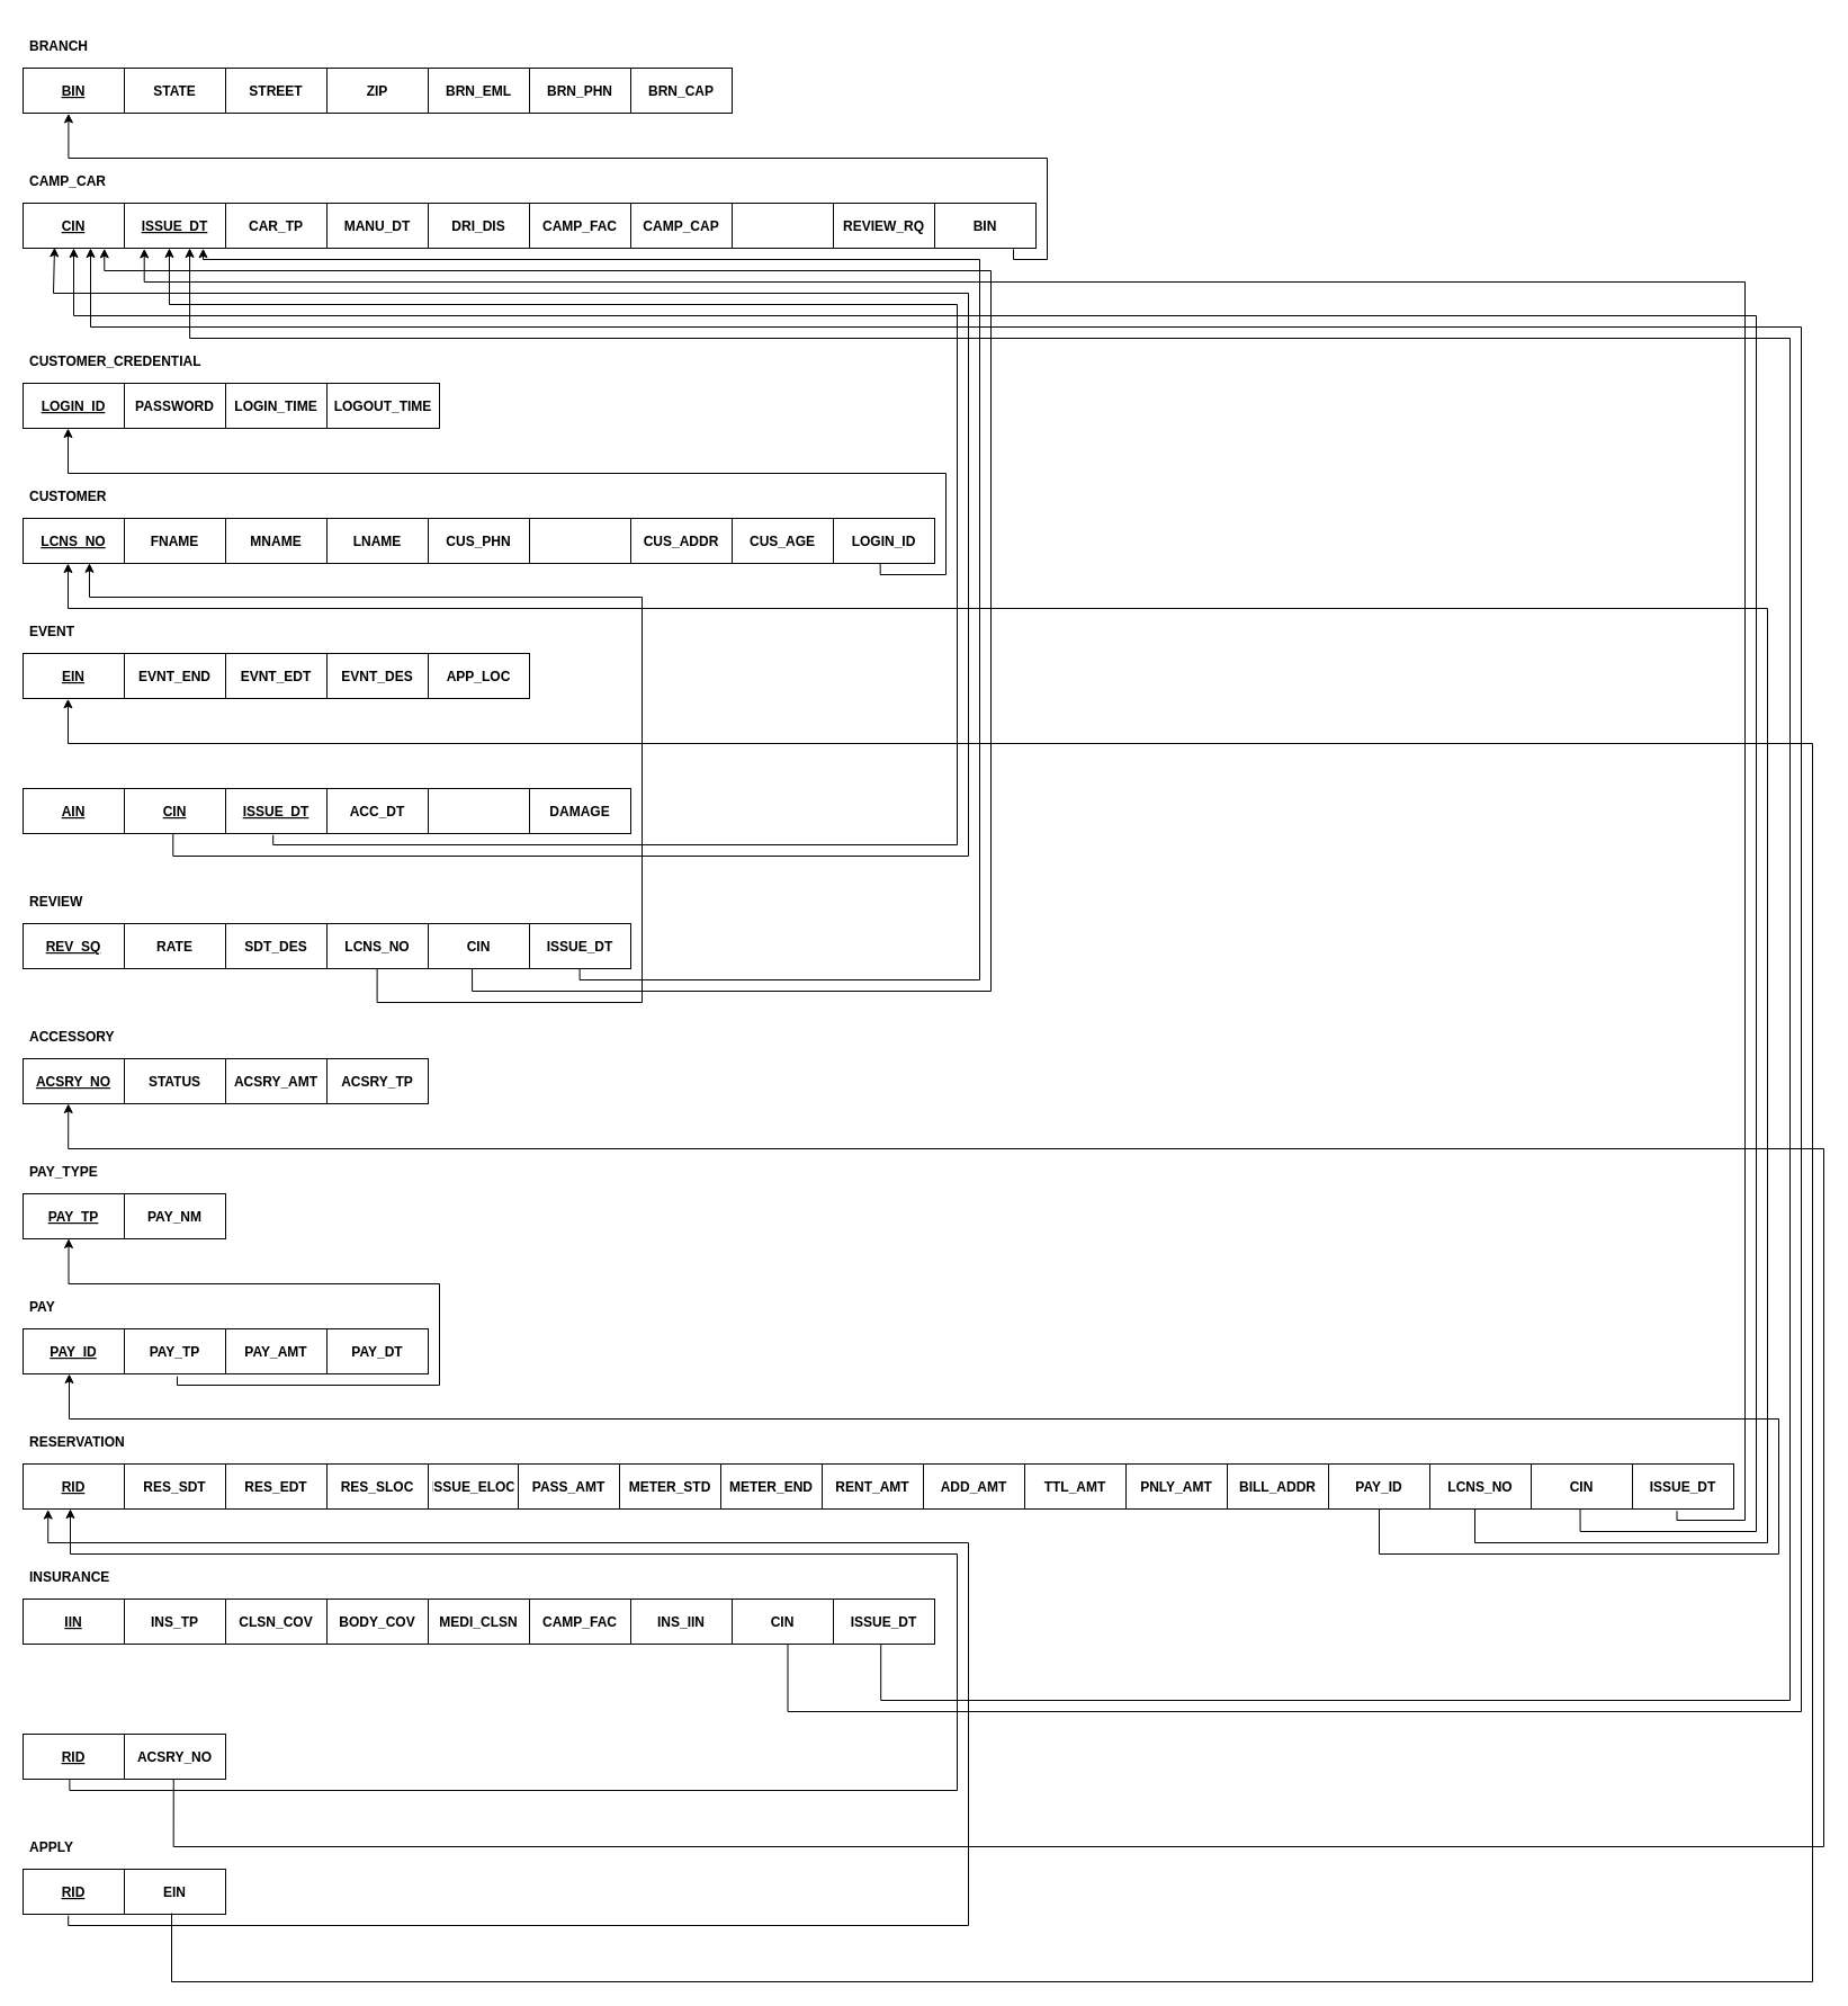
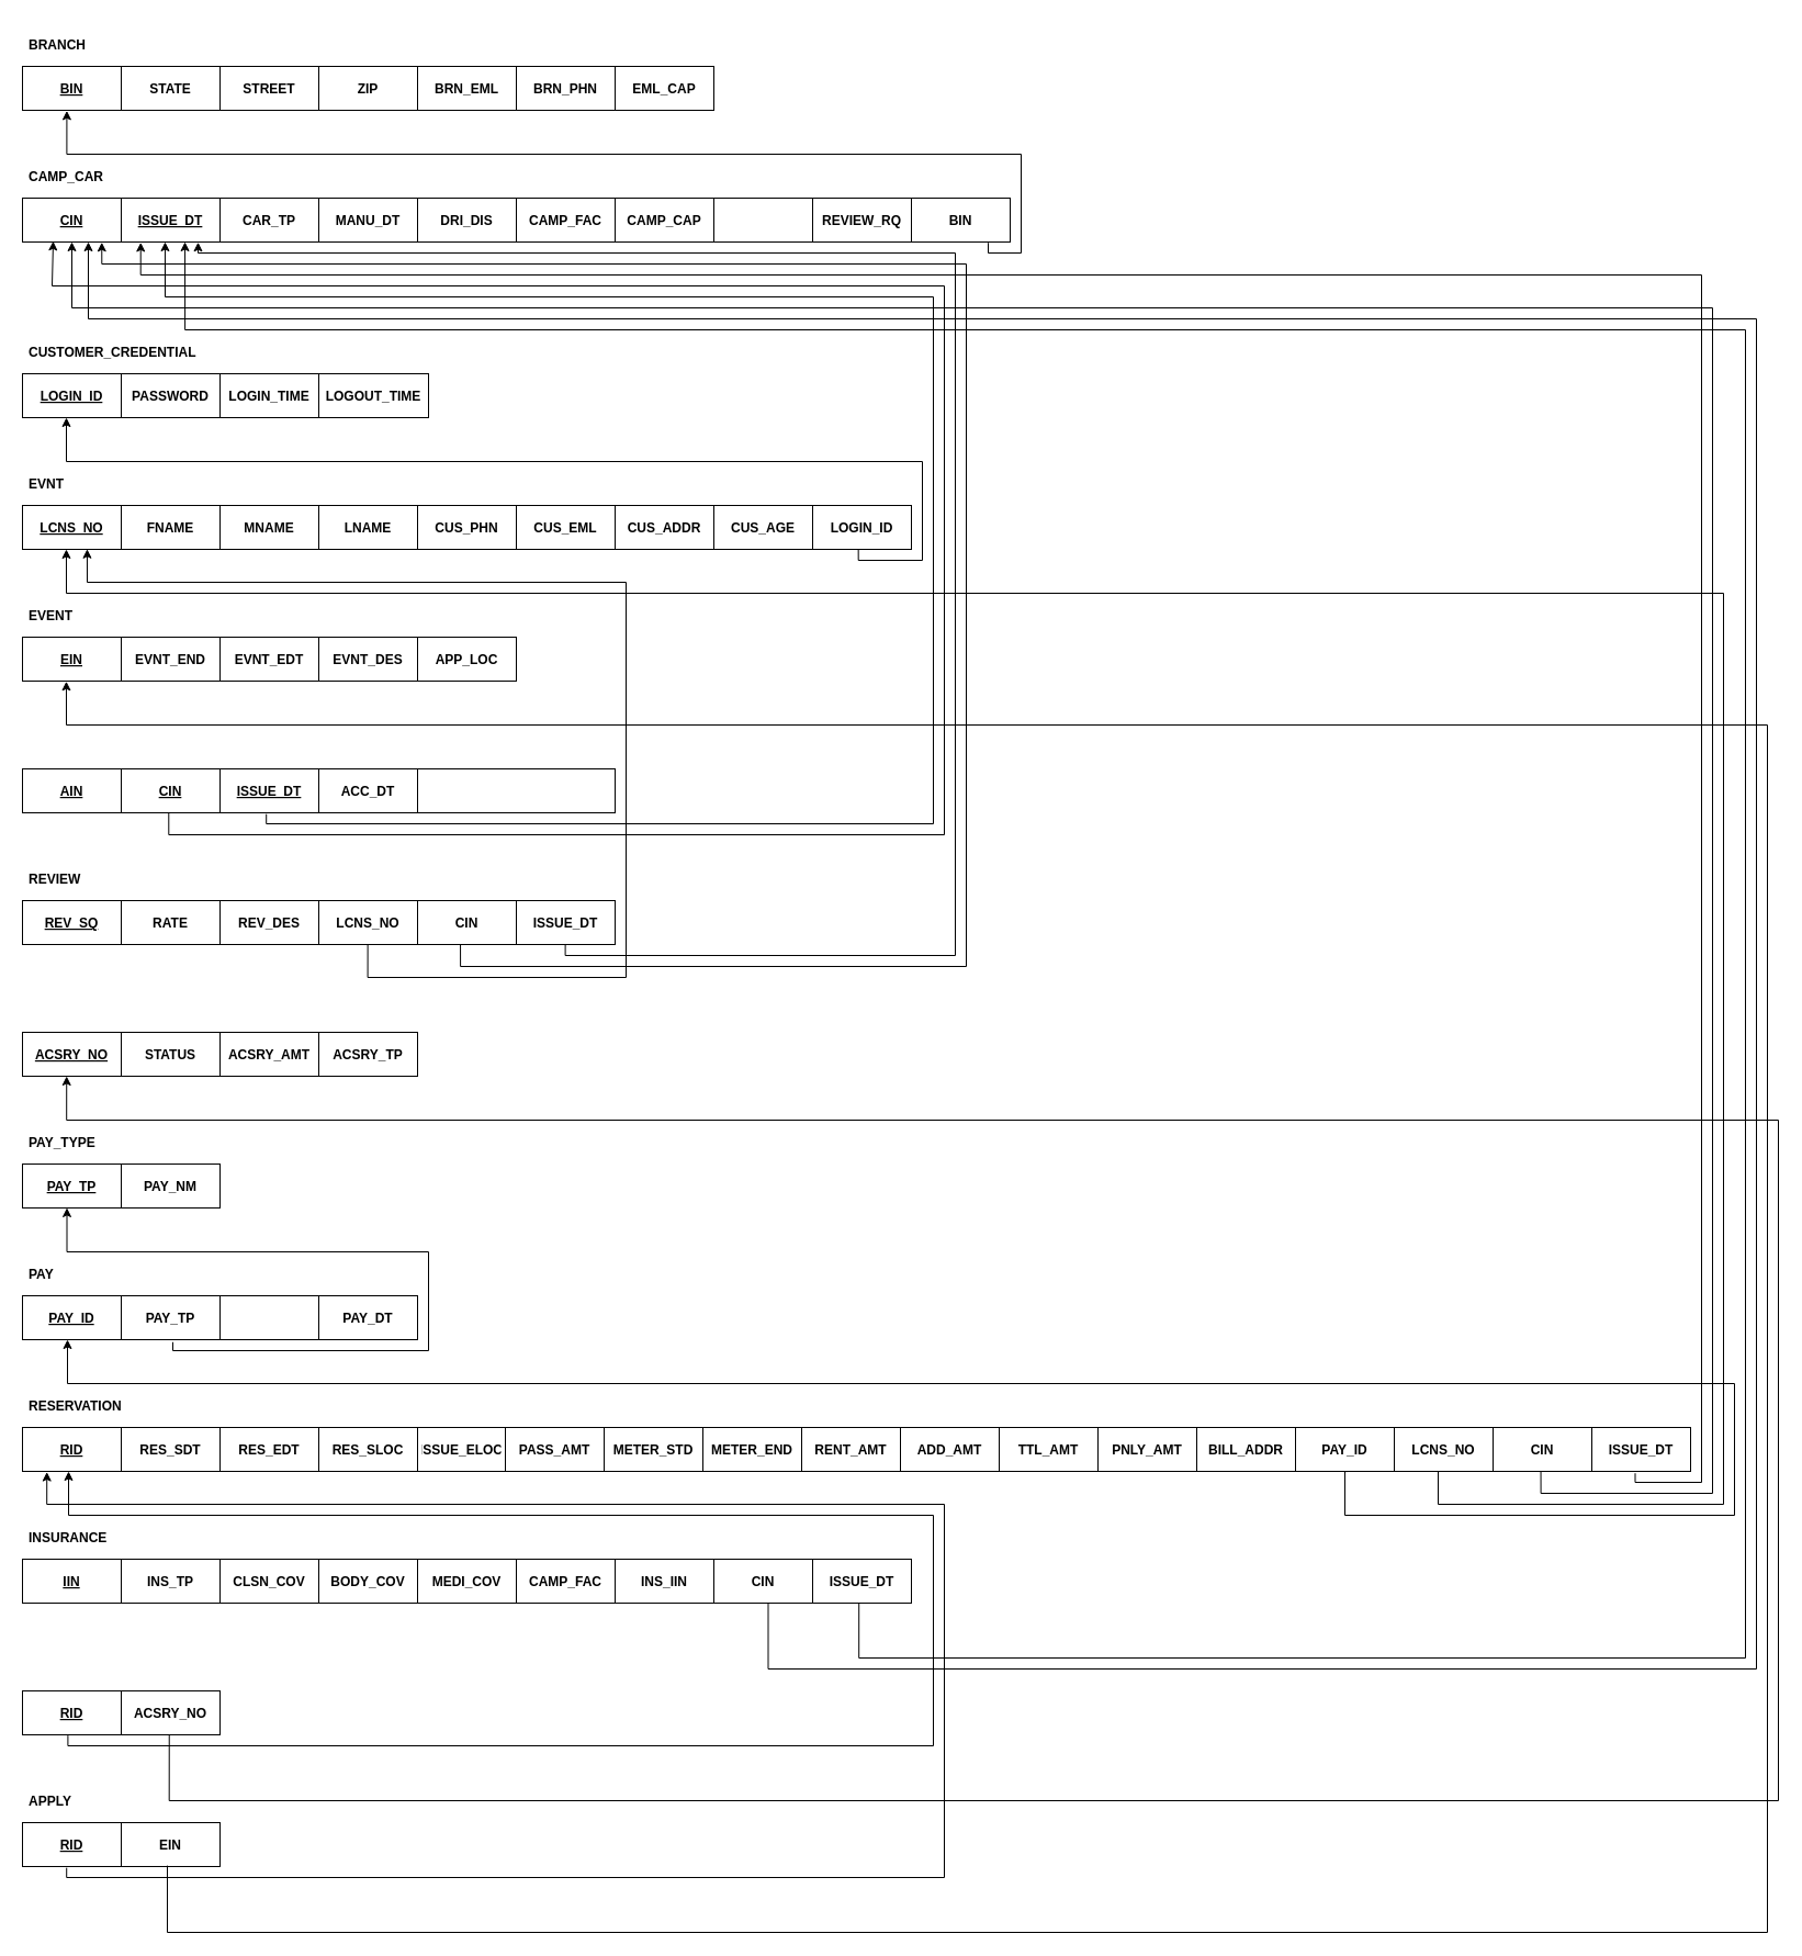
- <mxCell id="55" value="BRN_CAP" style="text;strokeColor=default;fillColor=none;spacingLeft=4;spacingRight=4;overflow=hidden;rotatable=0;points=[[0,0.5],[1,0.5]];portConstraint=eastwest;fontSize=12;align=center;verticalAlign=middle;fontStyle=1" parent="1" vertex="1"><mxGeometry x="560" y="60" width="90" height="40" as="geometry" /></mxCell>
+ <mxCell id="55" value="EML_CAP" style="text;strokeColor=default;fillColor=none;spacingLeft=4;spacingRight=4;overflow=hidden;rotatable=0;points=[[0,0.5],[1,0.5]];portConstraint=eastwest;fontSize=12;align=center;verticalAlign=middle;fontStyle=1" parent="1" vertex="1"><mxGeometry x="560" y="60" width="90" height="40" as="geometry" /></mxCell>
- <mxCell id="74" value="CUSTOMER" style="text;strokeColor=none;fillColor=none;spacingLeft=4;spacingRight=4;overflow=hidden;rotatable=0;points=[[0,0.5],[1,0.5]];portConstraint=eastwest;fontSize=12;align=left;verticalAlign=middle;fontStyle=1" parent="1" vertex="1"><mxGeometry x="20" y="420" width="90" height="40" as="geometry" /></mxCell>
+ <mxCell id="74" value="EVNT" style="text;strokeColor=none;fillColor=none;spacingLeft=4;spacingRight=4;overflow=hidden;rotatable=0;points=[[0,0.5],[1,0.5]];portConstraint=eastwest;fontSize=12;align=left;verticalAlign=middle;fontStyle=1" parent="1" vertex="1"><mxGeometry x="20" y="420" width="90" height="40" as="geometry" /></mxCell>
+ <mxCell id="32" value="CUS_EML" style="text;strokeColor=default;fillColor=none;spacingLeft=4;spacingRight=4;overflow=hidden;rotatable=0;points=[[0,0.5],[1,0.5]];portConstraint=eastwest;fontSize=12;align=center;verticalAlign=middle;fontStyle=1" parent="1" vertex="1"><mxGeometry x="470" y="460" width="90" height="40" as="geometry" /></mxCell>
- <mxCell id="26" value="DAMAGE" style="text;strokeColor=default;fillColor=none;spacingLeft=4;spacingRight=4;overflow=hidden;rotatable=0;points=[[0,0.5],[1,0.5]];portConstraint=eastwest;fontSize=12;align=center;verticalAlign=middle;fontStyle=1" parent="1" vertex="1"><mxGeometry x="470" y="700" width="90" height="40" as="geometry" /></mxCell>
- <mxCell id="124" value="SDT_DES" style="text;strokeColor=default;fillColor=none;spacingLeft=4;spacingRight=4;overflow=hidden;rotatable=0;points=[[0,0.5],[1,0.5]];portConstraint=eastwest;fontSize=12;align=center;verticalAlign=middle;fontStyle=1" vertex="1" parent="1"><mxGeometry x="200" y="820" width="90" height="40" as="geometry" /></mxCell>
+ <mxCell id="124" value="REV_DES" style="text;strokeColor=default;fillColor=none;spacingLeft=4;spacingRight=4;overflow=hidden;rotatable=0;points=[[0,0.5],[1,0.5]];portConstraint=eastwest;fontSize=12;align=center;verticalAlign=middle;fontStyle=1" vertex="1" parent="1"><mxGeometry x="200" y="820" width="90" height="40" as="geometry" /></mxCell>
- <mxCell id="77" value="ACCESSORY" style="text;strokeColor=none;fillColor=none;spacingLeft=4;spacingRight=4;overflow=hidden;rotatable=0;points=[[0,0.5],[1,0.5]];portConstraint=eastwest;fontSize=12;align=left;verticalAlign=middle;fontStyle=1" parent="1" vertex="1"><mxGeometry x="20" y="900" width="90" height="40" as="geometry" /></mxCell>
- <mxCell id="47" value="PAY_AMT" style="text;strokeColor=default;fillColor=none;spacingLeft=4;spacingRight=4;overflow=hidden;rotatable=0;points=[[0,0.5],[1,0.5]];portConstraint=eastwest;fontSize=12;align=center;verticalAlign=middle;fontStyle=1" parent="1" vertex="1"><mxGeometry x="200" y="1180" width="90" height="40" as="geometry" /></mxCell>
- <mxCell id="61" value="MEDI_CLSN" style="text;strokeColor=default;fillColor=none;spacingLeft=4;spacingRight=4;overflow=hidden;rotatable=0;points=[[0,0.5],[1,0.5]];portConstraint=eastwest;fontSize=12;align=center;verticalAlign=middle;fontStyle=1" parent="1" vertex="1"><mxGeometry x="380" y="1420" width="90" height="40" as="geometry" /></mxCell>
+ <mxCell id="61" value="MEDI_COV" style="text;strokeColor=default;fillColor=none;spacingLeft=4;spacingRight=4;overflow=hidden;rotatable=0;points=[[0,0.5],[1,0.5]];portConstraint=eastwest;fontSize=12;align=center;verticalAlign=middle;fontStyle=1" parent="1" vertex="1"><mxGeometry x="380" y="1420" width="90" height="40" as="geometry" /></mxCell>
